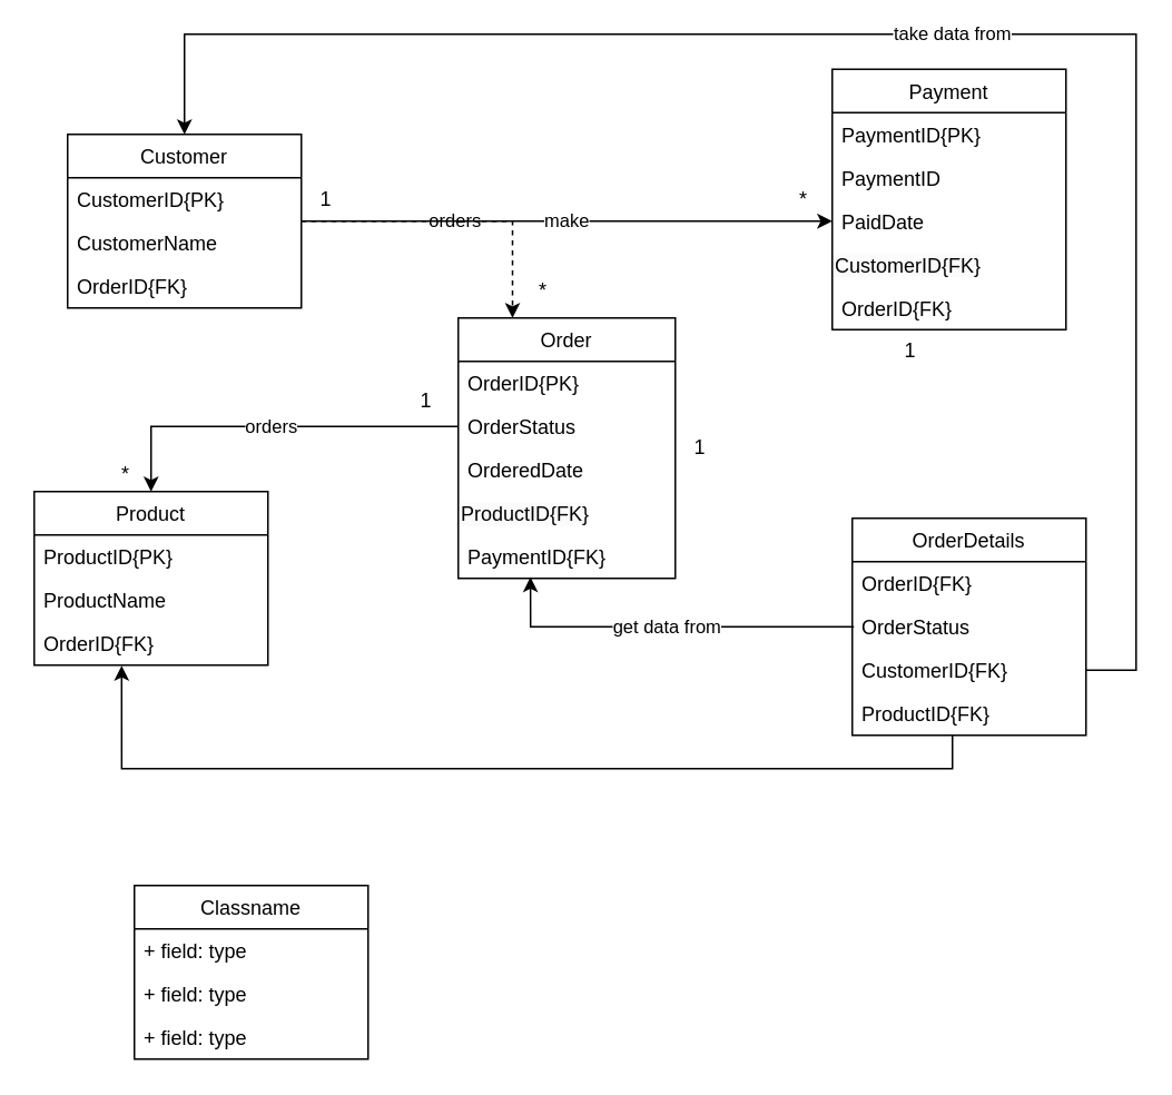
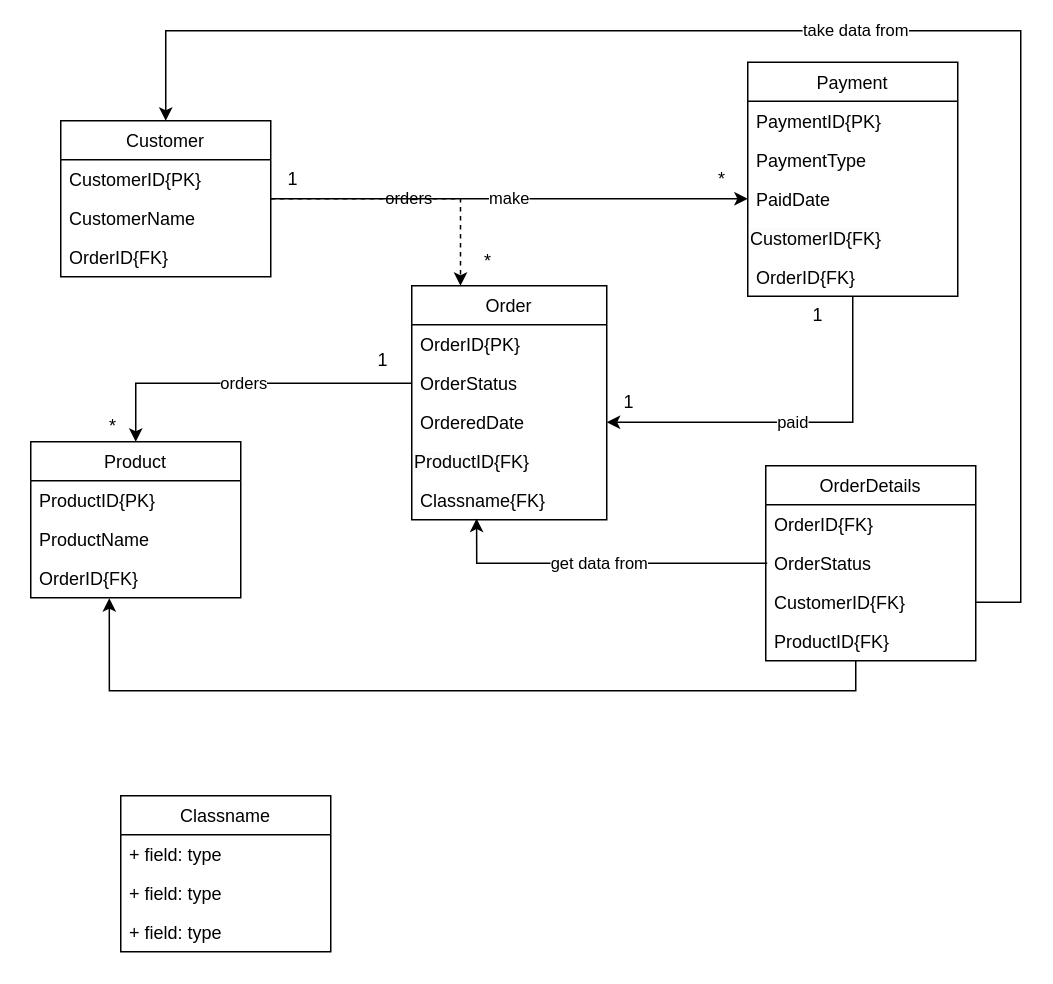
- <mxCell id="28" value="PaymentID" style="text;strokeColor=none;fillColor=none;align=left;verticalAlign=top;spacingLeft=4;spacingRight=4;overflow=hidden;rotatable=0;points=[[0,0.5],[1,0.5]];portConstraint=eastwest;" vertex="1" parent="26"><mxGeometry y="52" width="140" height="26" as="geometry" /></mxCell>
+ <mxCell id="28" value="PaymentType" style="text;strokeColor=none;fillColor=none;align=left;verticalAlign=top;spacingLeft=4;spacingRight=4;overflow=hidden;rotatable=0;points=[[0,0.5],[1,0.5]];portConstraint=eastwest;" vertex="1" parent="26"><mxGeometry y="52" width="140" height="26" as="geometry" /></mxCell>
+ <mxCell id="25" value="paid" style="edgeStyle=orthogonalEdgeStyle;rounded=0;orthogonalLoop=1;jettySize=auto;html=1;entryX=1;entryY=0.5;entryDx=0;entryDy=0;" edge="1" parent="1" source="26" target="16"><mxGeometry relative="1" as="geometry" /></mxCell>
- <mxCell id="18" value="PaymentID{FK}" style="text;strokeColor=none;fillColor=none;align=left;verticalAlign=top;spacingLeft=4;spacingRight=4;overflow=hidden;rotatable=0;points=[[0,0.5],[1,0.5]];portConstraint=eastwest;" vertex="1" parent="13"><mxGeometry y="130" width="130" height="26" as="geometry" /></mxCell>
+ <mxCell id="18" value="Classname{FK}" style="text;strokeColor=none;fillColor=none;align=left;verticalAlign=top;spacingLeft=4;spacingRight=4;overflow=hidden;rotatable=0;points=[[0,0.5],[1,0.5]];portConstraint=eastwest;" vertex="1" parent="13"><mxGeometry y="130" width="130" height="26" as="geometry" /></mxCell>
